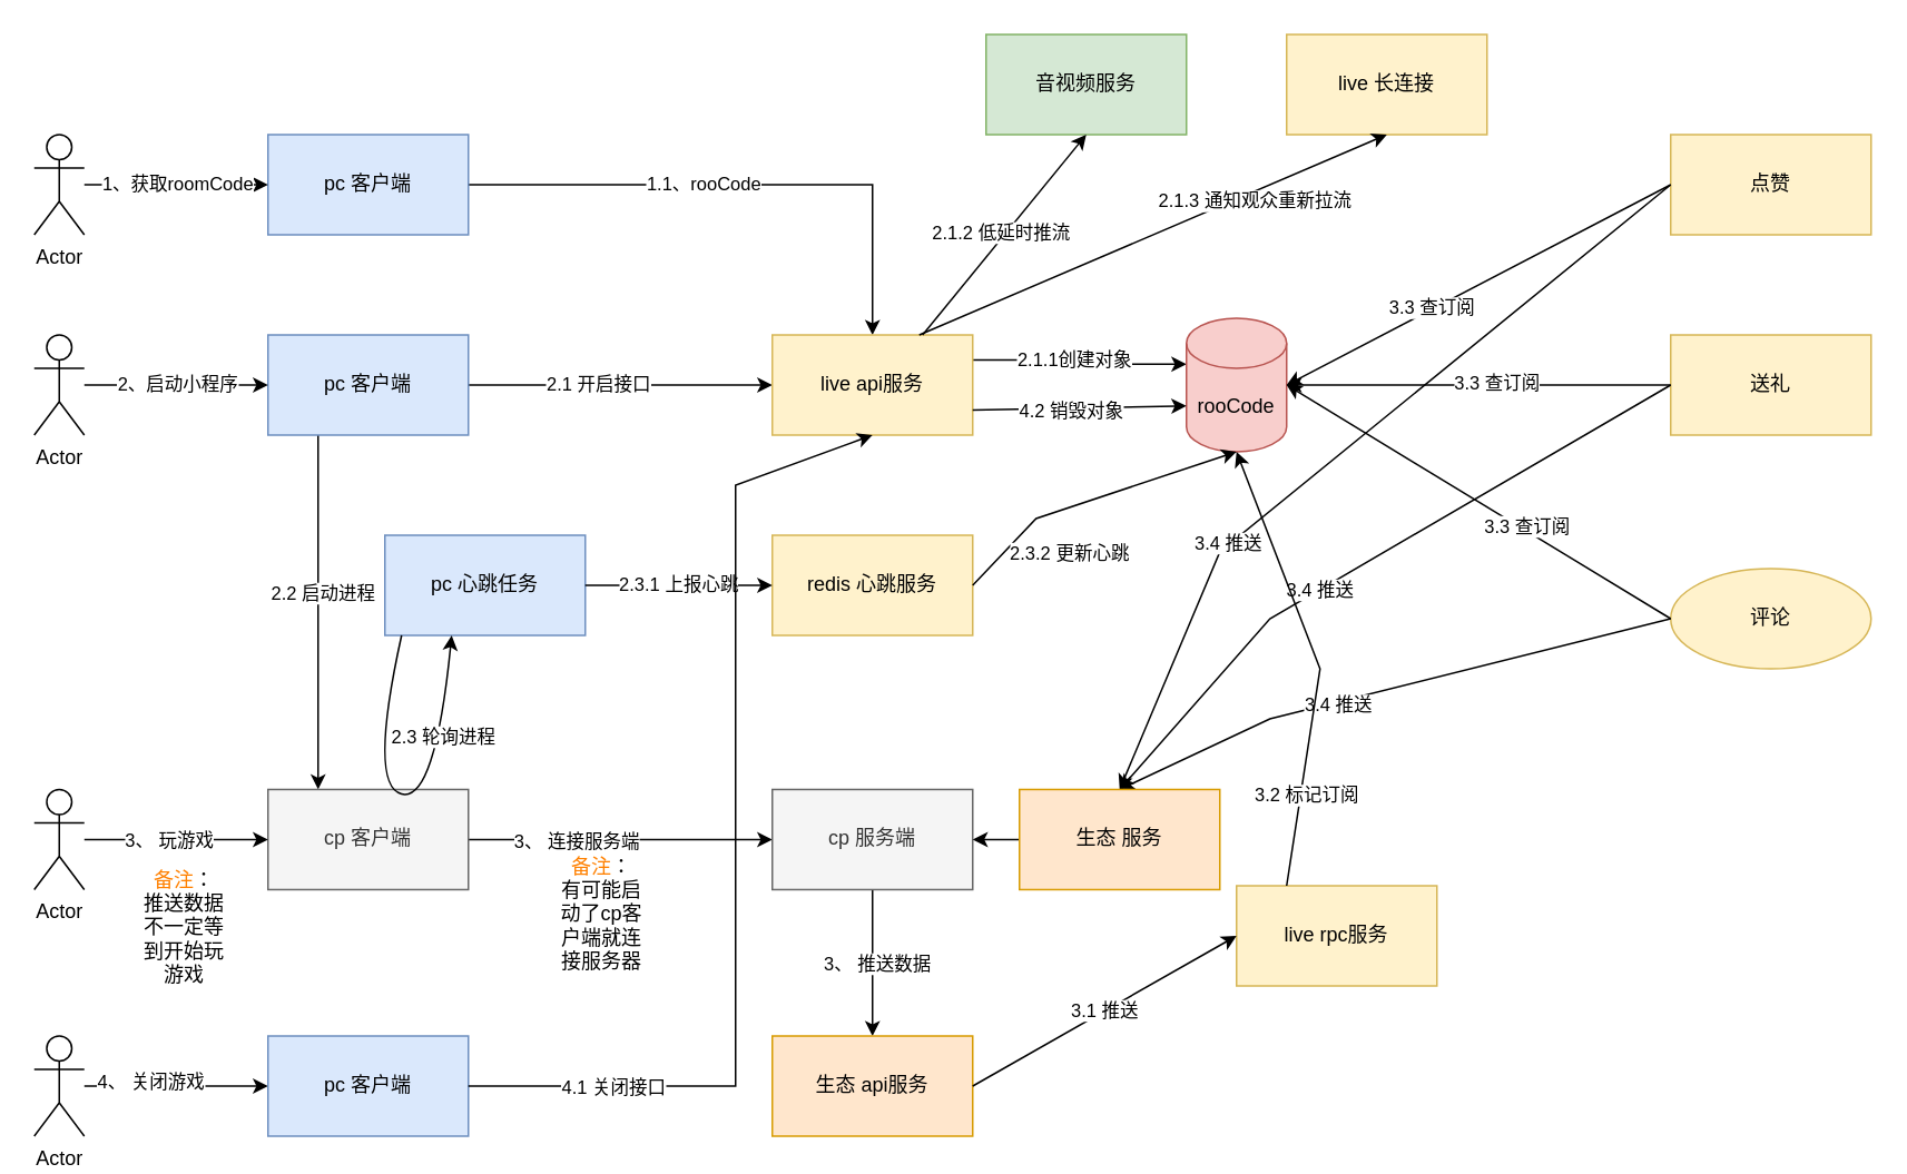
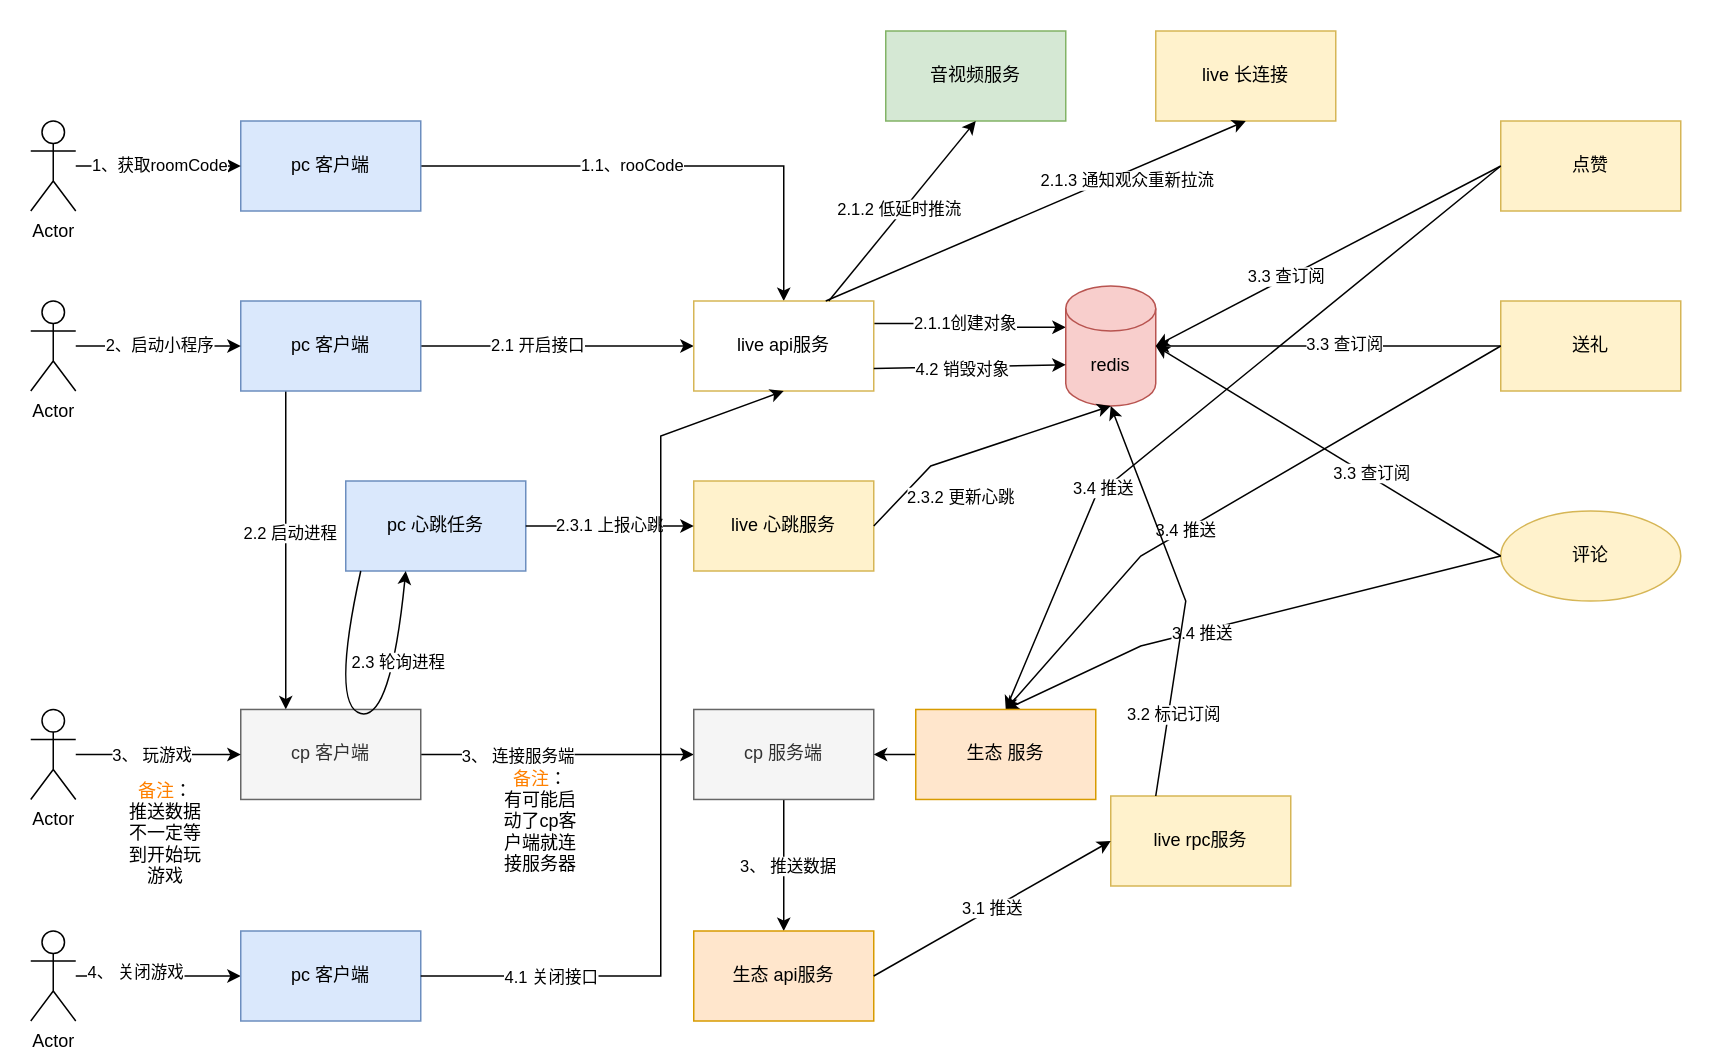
- <mxCell id="18" value="live api服务" style="rounded=0;whiteSpace=wrap;html=1;fillColor=#fff2cc;strokeColor=#d6b656;" vertex="1" parent="1"><mxGeometry x="462" y="200" width="120" height="60" as="geometry" /></mxCell>
+ <mxCell id="18" value="live api服务" style="rounded=0;whiteSpace=wrap;html=1;fillColor=#ffffff;strokeColor=#d6b656;" vertex="1" parent="1"><mxGeometry x="462" y="200" width="120" height="60" as="geometry" /></mxCell>
- <mxCell id="19" value="rooCode" style="shape=cylinder3;whiteSpace=wrap;html=1;boundedLbl=1;backgroundOutline=1;size=15;fillColor=#f8cecc;strokeColor=#b85450;" vertex="1" parent="1"><mxGeometry x="710" y="190" width="60" height="80" as="geometry" /></mxCell>
+ <mxCell id="19" value="redis" style="shape=cylinder3;whiteSpace=wrap;html=1;boundedLbl=1;backgroundOutline=1;size=15;fillColor=#f8cecc;strokeColor=#b85450;" vertex="1" parent="1"><mxGeometry x="710" y="190" width="60" height="80" as="geometry" /></mxCell>
- <mxCell id="42" value="redis 心跳服务" style="rounded=0;whiteSpace=wrap;html=1;fillColor=#fff2cc;strokeColor=#d6b656;" vertex="1" parent="1"><mxGeometry x="462" y="320" width="120" height="60" as="geometry" /></mxCell>
+ <mxCell id="42" value="live 心跳服务" style="rounded=0;whiteSpace=wrap;html=1;fillColor=#fff2cc;strokeColor=#d6b656;" vertex="1" parent="1"><mxGeometry x="462" y="320" width="120" height="60" as="geometry" /></mxCell>
